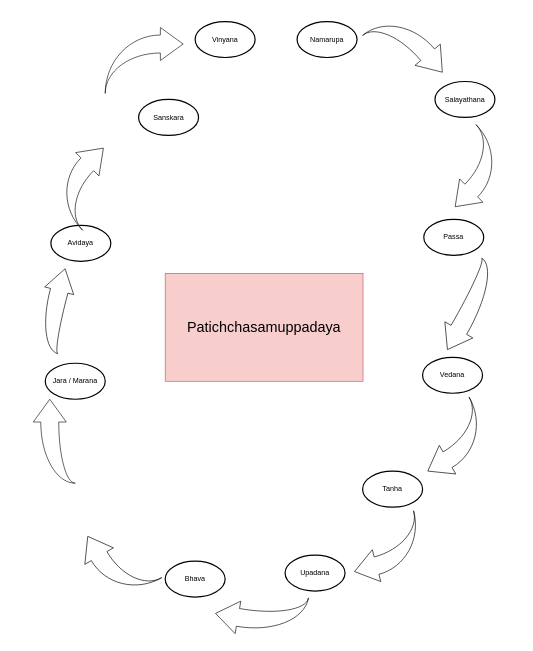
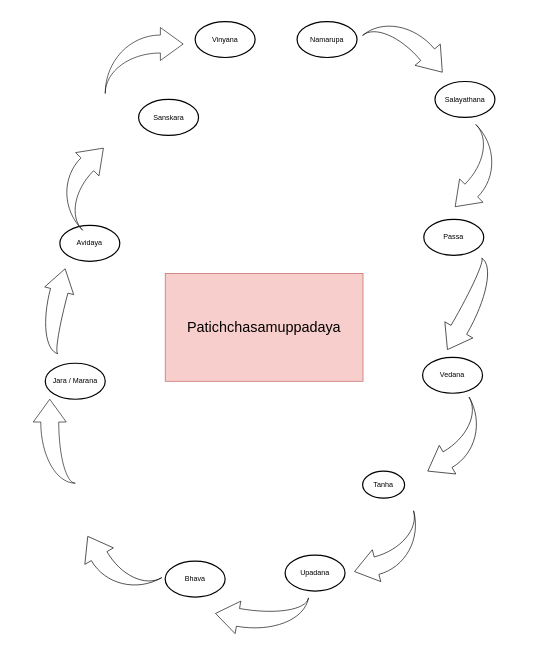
- <mxCell id="2" value="Avidaya" style="strokeWidth=2;html=1;shape=mxgraph.flowchart.start_1;whiteSpace=wrap;" vertex="1" parent="1"><mxGeometry x="84.33" y="360" width="100" height="60" as="geometry" /></mxCell>
+ <mxCell id="2" value="Avidaya" style="strokeWidth=2;html=1;shape=mxgraph.flowchart.start_1;whiteSpace=wrap;" vertex="1" parent="1"><mxGeometry x="99.33" y="360" width="100" height="60" as="geometry" /></mxCell>
- <mxCell id="15" value="Tanha" style="strokeWidth=2;html=1;shape=mxgraph.flowchart.start_1;whiteSpace=wrap;" vertex="1" parent="1"><mxGeometry x="604.33" y="770" width="100" height="60" as="geometry" /></mxCell>
+ <mxCell id="15" value="Tanha" style="strokeWidth=2;html=1;shape=mxgraph.flowchart.start_1;whiteSpace=wrap;" vertex="1" parent="1"><mxGeometry x="604.33" y="770" width="70" height="45" as="geometry" /></mxCell>
